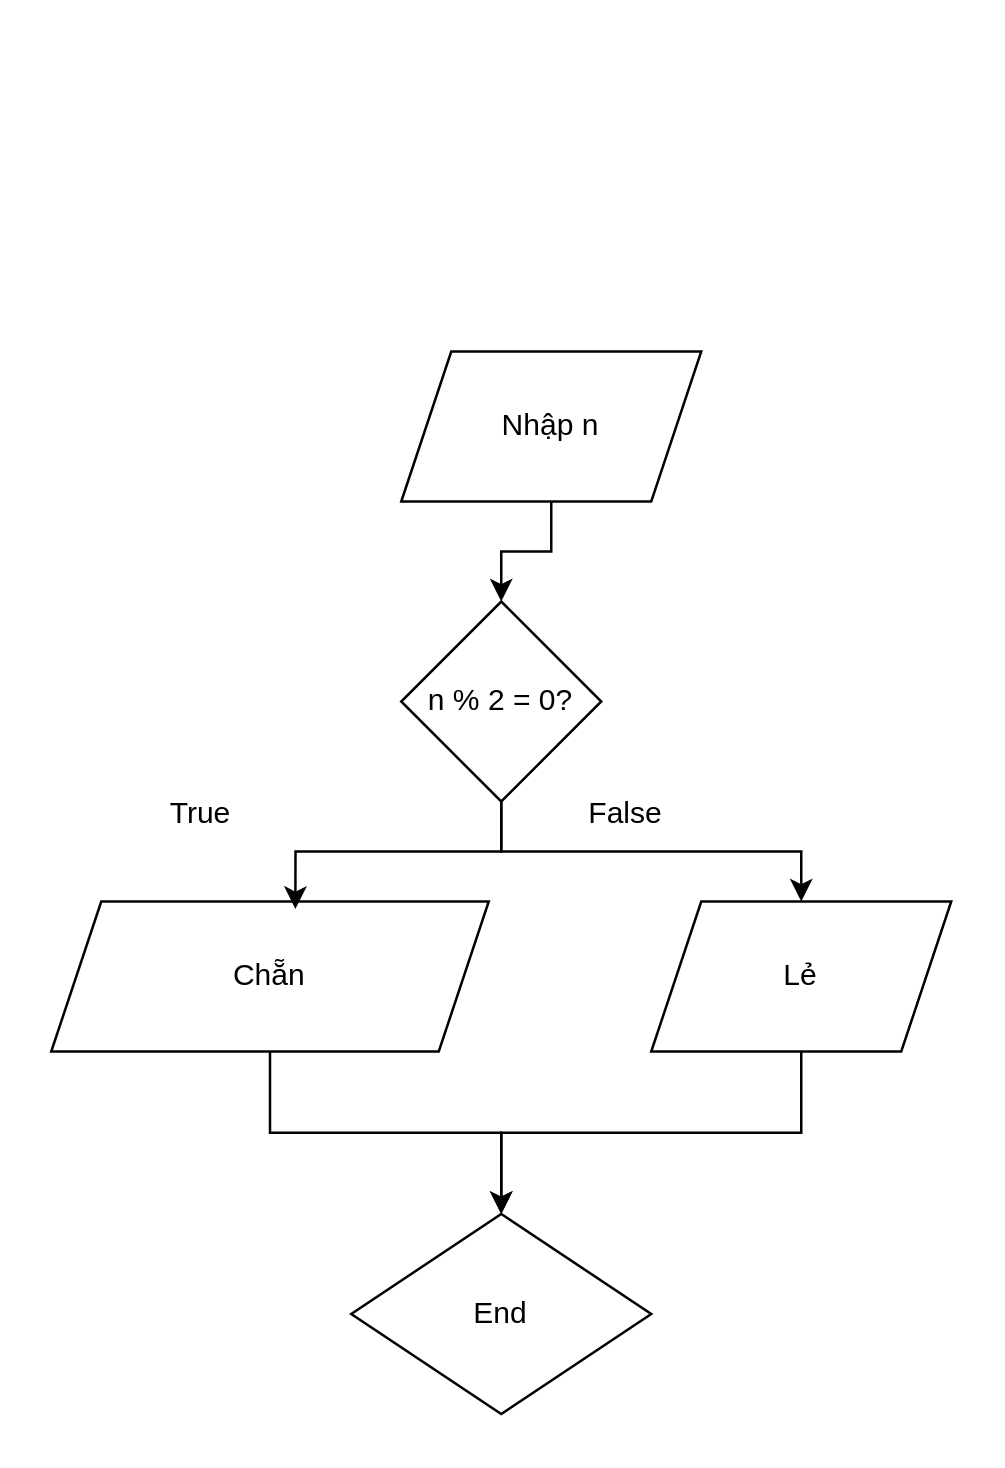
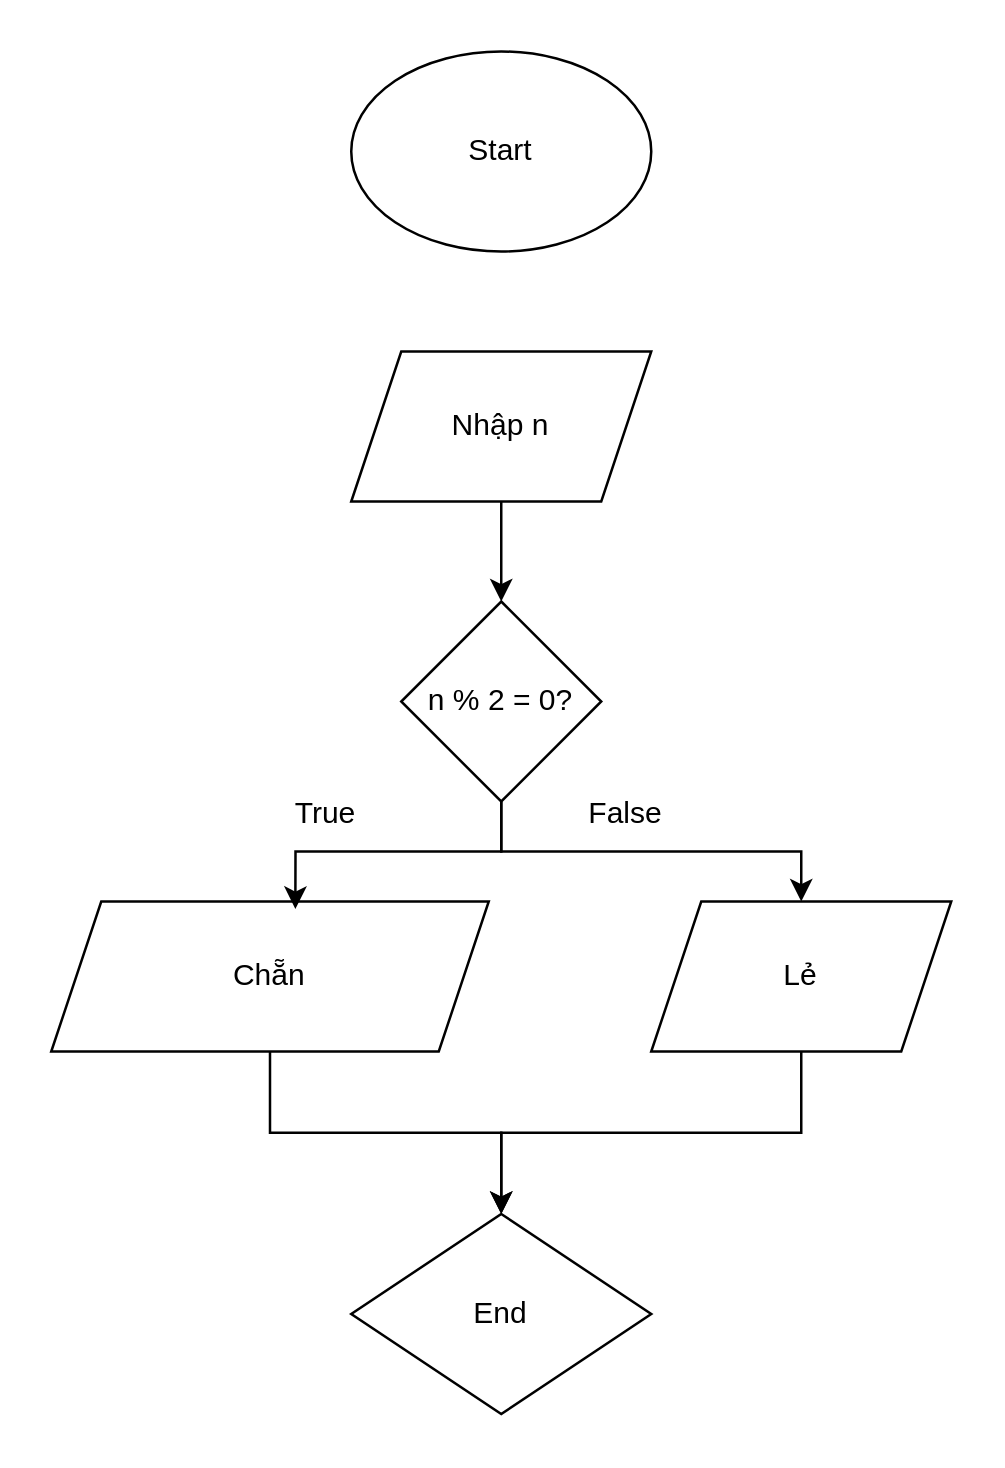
+ <mxCell id="2" value="Start" style="ellipse;whiteSpace=wrap;html=1;" vertex="1" parent="1"><mxGeometry x="140" y="20" width="120" height="80" as="geometry" /></mxCell>
- <mxCell id="4" value="Nhập n" style="shape=parallelogram;perimeter=parallelogramPerimeter;whiteSpace=wrap;html=1;fixedSize=1;" vertex="1" parent="1"><mxGeometry x="160" y="140" width="120" height="60" as="geometry" /></mxCell>
+ <mxCell id="4" value="Nhập n" style="shape=parallelogram;perimeter=parallelogramPerimeter;whiteSpace=wrap;html=1;fixedSize=1;" vertex="1" parent="1"><mxGeometry x="140" y="140" width="120" height="60" as="geometry" /></mxCell>
- <mxCell id="14" value="True" style="text;html=1;align=center;verticalAlign=middle;whiteSpace=wrap;rounded=0;" vertex="1" parent="1"><mxGeometry x="50" y="310" width="60" height="30" as="geometry" /></mxCell>
+ <mxCell id="14" value="True" style="text;html=1;align=center;verticalAlign=middle;whiteSpace=wrap;rounded=0;" vertex="1" parent="1"><mxGeometry x="100" y="310" width="60" height="30" as="geometry" /></mxCell>
